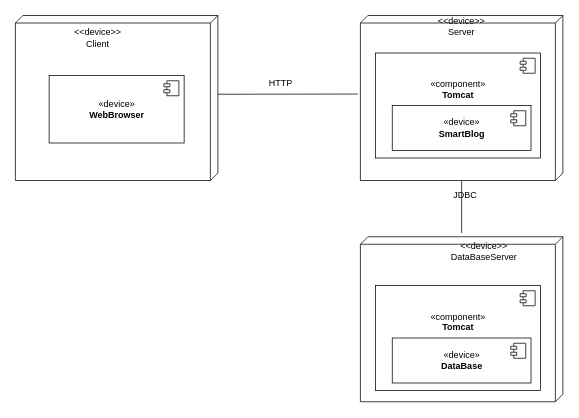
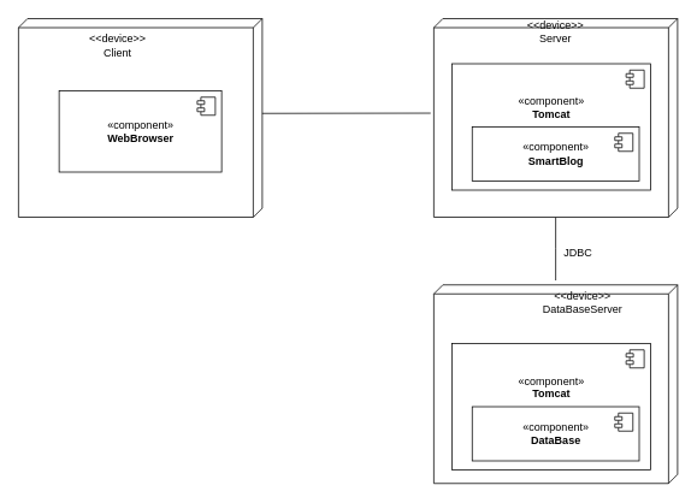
- <mxCell id="12" value="HTTP" style="text;html=1;strokeColor=none;fillColor=none;align=center;verticalAlign=middle;whiteSpace=wrap;rounded=0;" vertex="1" parent="1"><mxGeometry x="354" y="100" width="40" height="20" as="geometry" /></mxCell>
- <mxCell id="3" value="«device»&lt;br&gt;&lt;b&gt;WebBrowser&lt;/b&gt;" style="html=1;dropTarget=0;" vertex="1" parent="1"><mxGeometry x="65" y="100" width="180" height="90" as="geometry" /></mxCell>
+ <mxCell id="3" value="«component»&lt;br&gt;&lt;b&gt;WebBrowser&lt;/b&gt;" style="html=1;dropTarget=0;" vertex="1" parent="1"><mxGeometry x="65" y="100" width="180" height="90" as="geometry" /></mxCell>
- <mxCell id="15" value="«device»&lt;br&gt;&lt;b&gt;SmartBlog&lt;/b&gt;" style="html=1;dropTarget=0;" vertex="1" parent="1"><mxGeometry x="522.5" y="140" width="185" height="60" as="geometry" /></mxCell>
+ <mxCell id="15" value="«component»&lt;br&gt;&lt;b&gt;SmartBlog&lt;/b&gt;" style="html=1;dropTarget=0;" vertex="1" parent="1"><mxGeometry x="522.5" y="140" width="185" height="60" as="geometry" /></mxCell>
- <mxCell id="14" value="JDBC" style="text;html=1;strokeColor=none;fillColor=none;align=center;verticalAlign=middle;whiteSpace=wrap;rounded=0;" vertex="1" parent="1"><mxGeometry x="600" y="250" width="40" height="20" as="geometry" /></mxCell>
+ <mxCell id="14" value="JDBC" style="text;html=1;strokeColor=none;fillColor=none;align=center;verticalAlign=middle;whiteSpace=wrap;rounded=0;" vertex="1" parent="1"><mxGeometry x="620" y="270" width="40" height="20" as="geometry" /></mxCell>
- <mxCell id="19" value="«device»&lt;br&gt;&lt;b&gt;DataBase&lt;/b&gt;" style="html=1;dropTarget=0;" vertex="1" parent="1"><mxGeometry x="522.5" y="450" width="185" height="60" as="geometry" /></mxCell>
+ <mxCell id="19" value="«component»&lt;br&gt;&lt;b&gt;DataBase&lt;/b&gt;" style="html=1;dropTarget=0;" vertex="1" parent="1"><mxGeometry x="522.5" y="450" width="185" height="60" as="geometry" /></mxCell>
